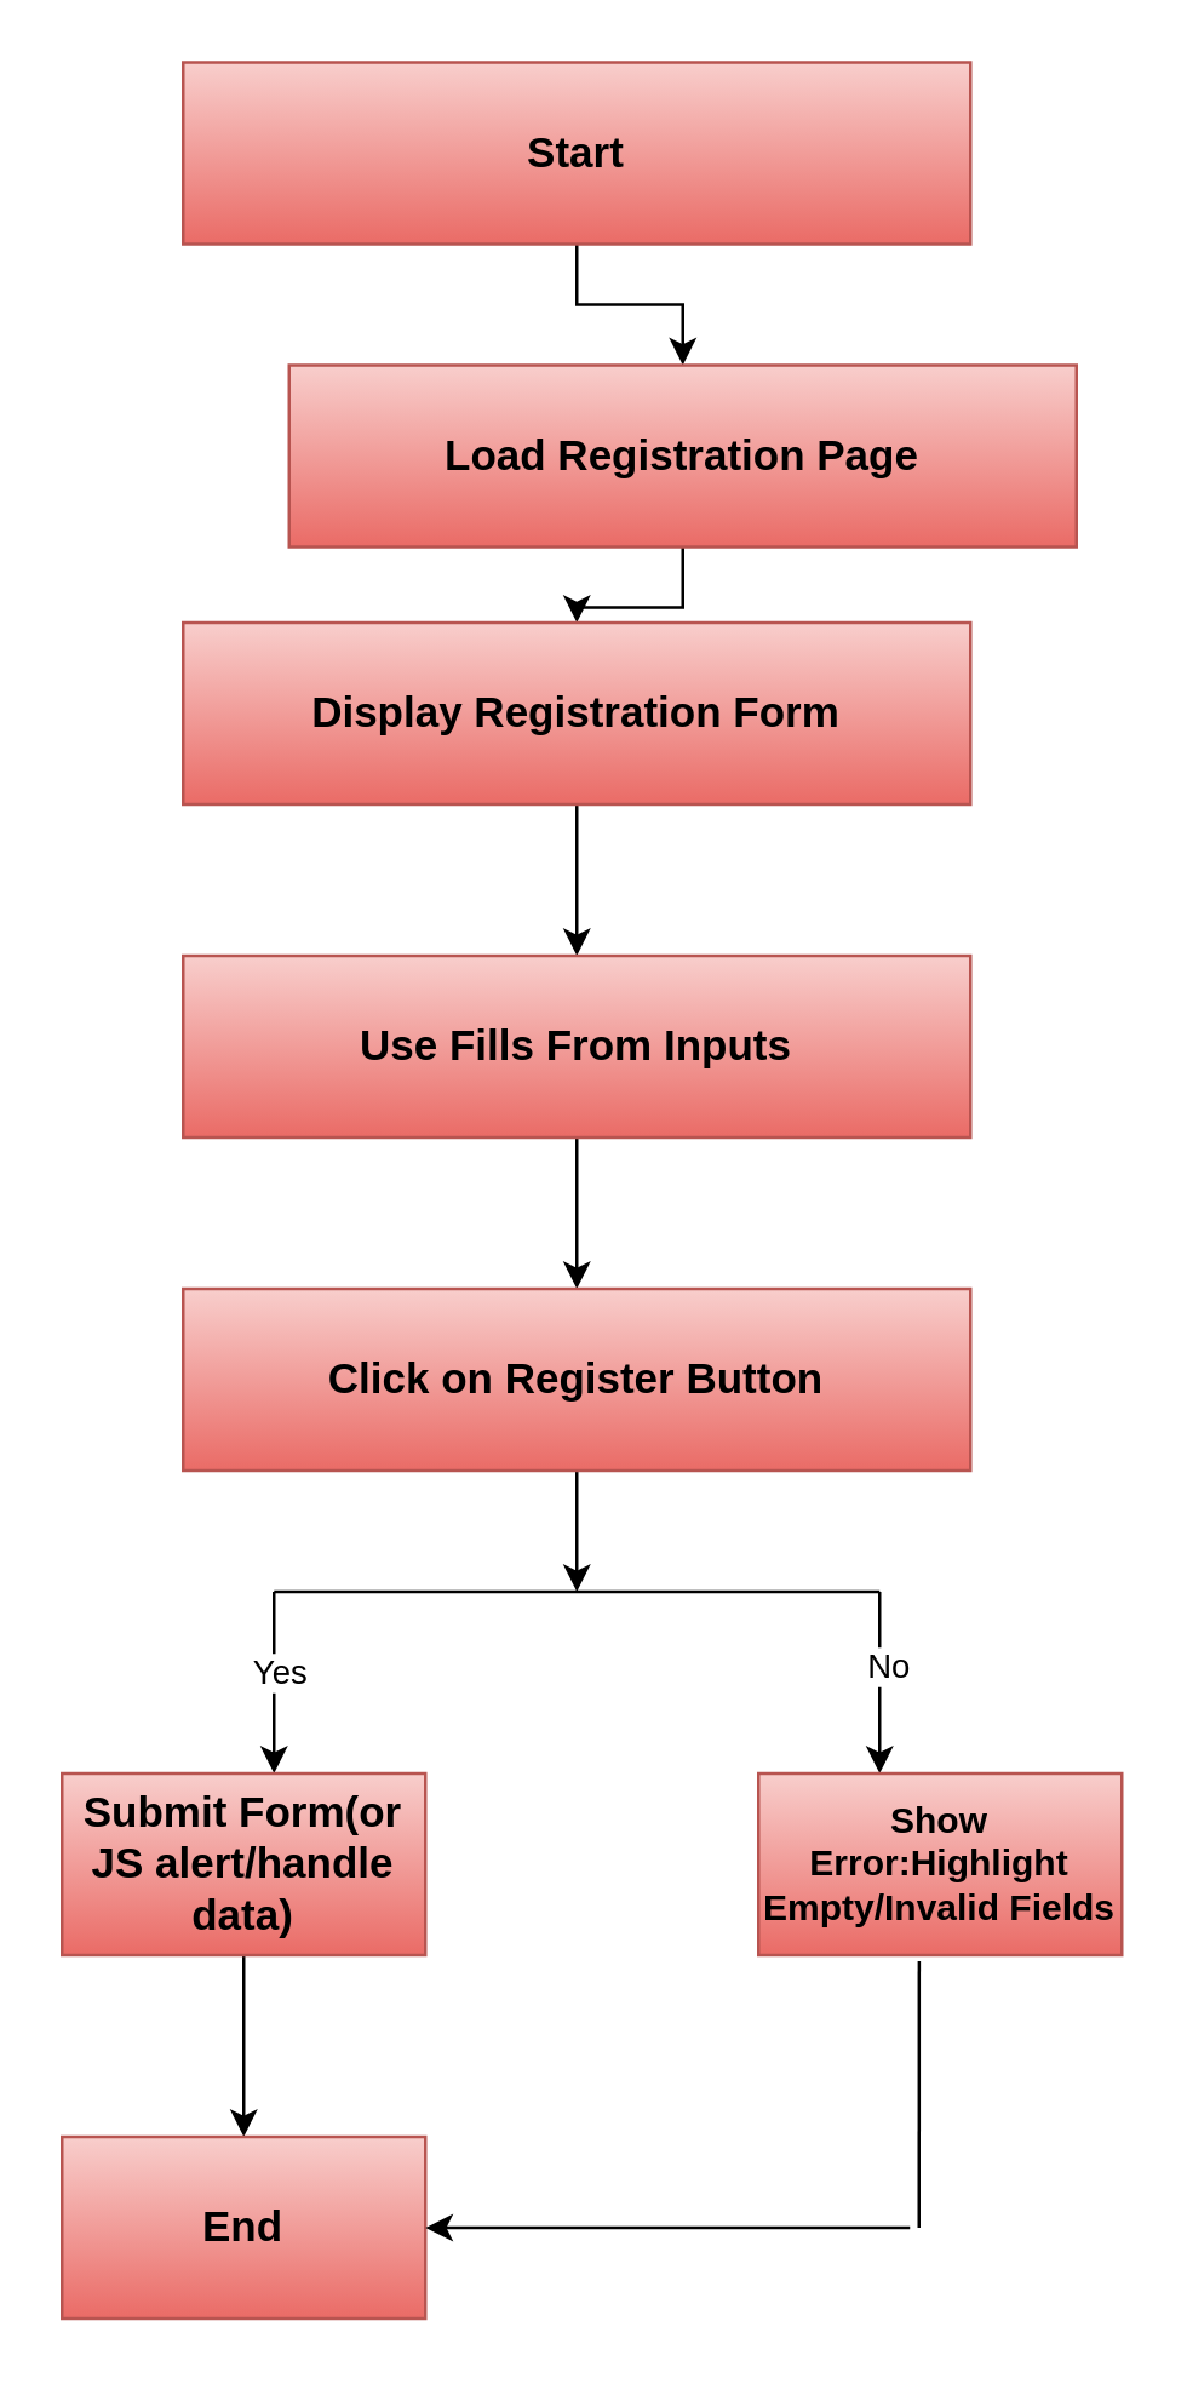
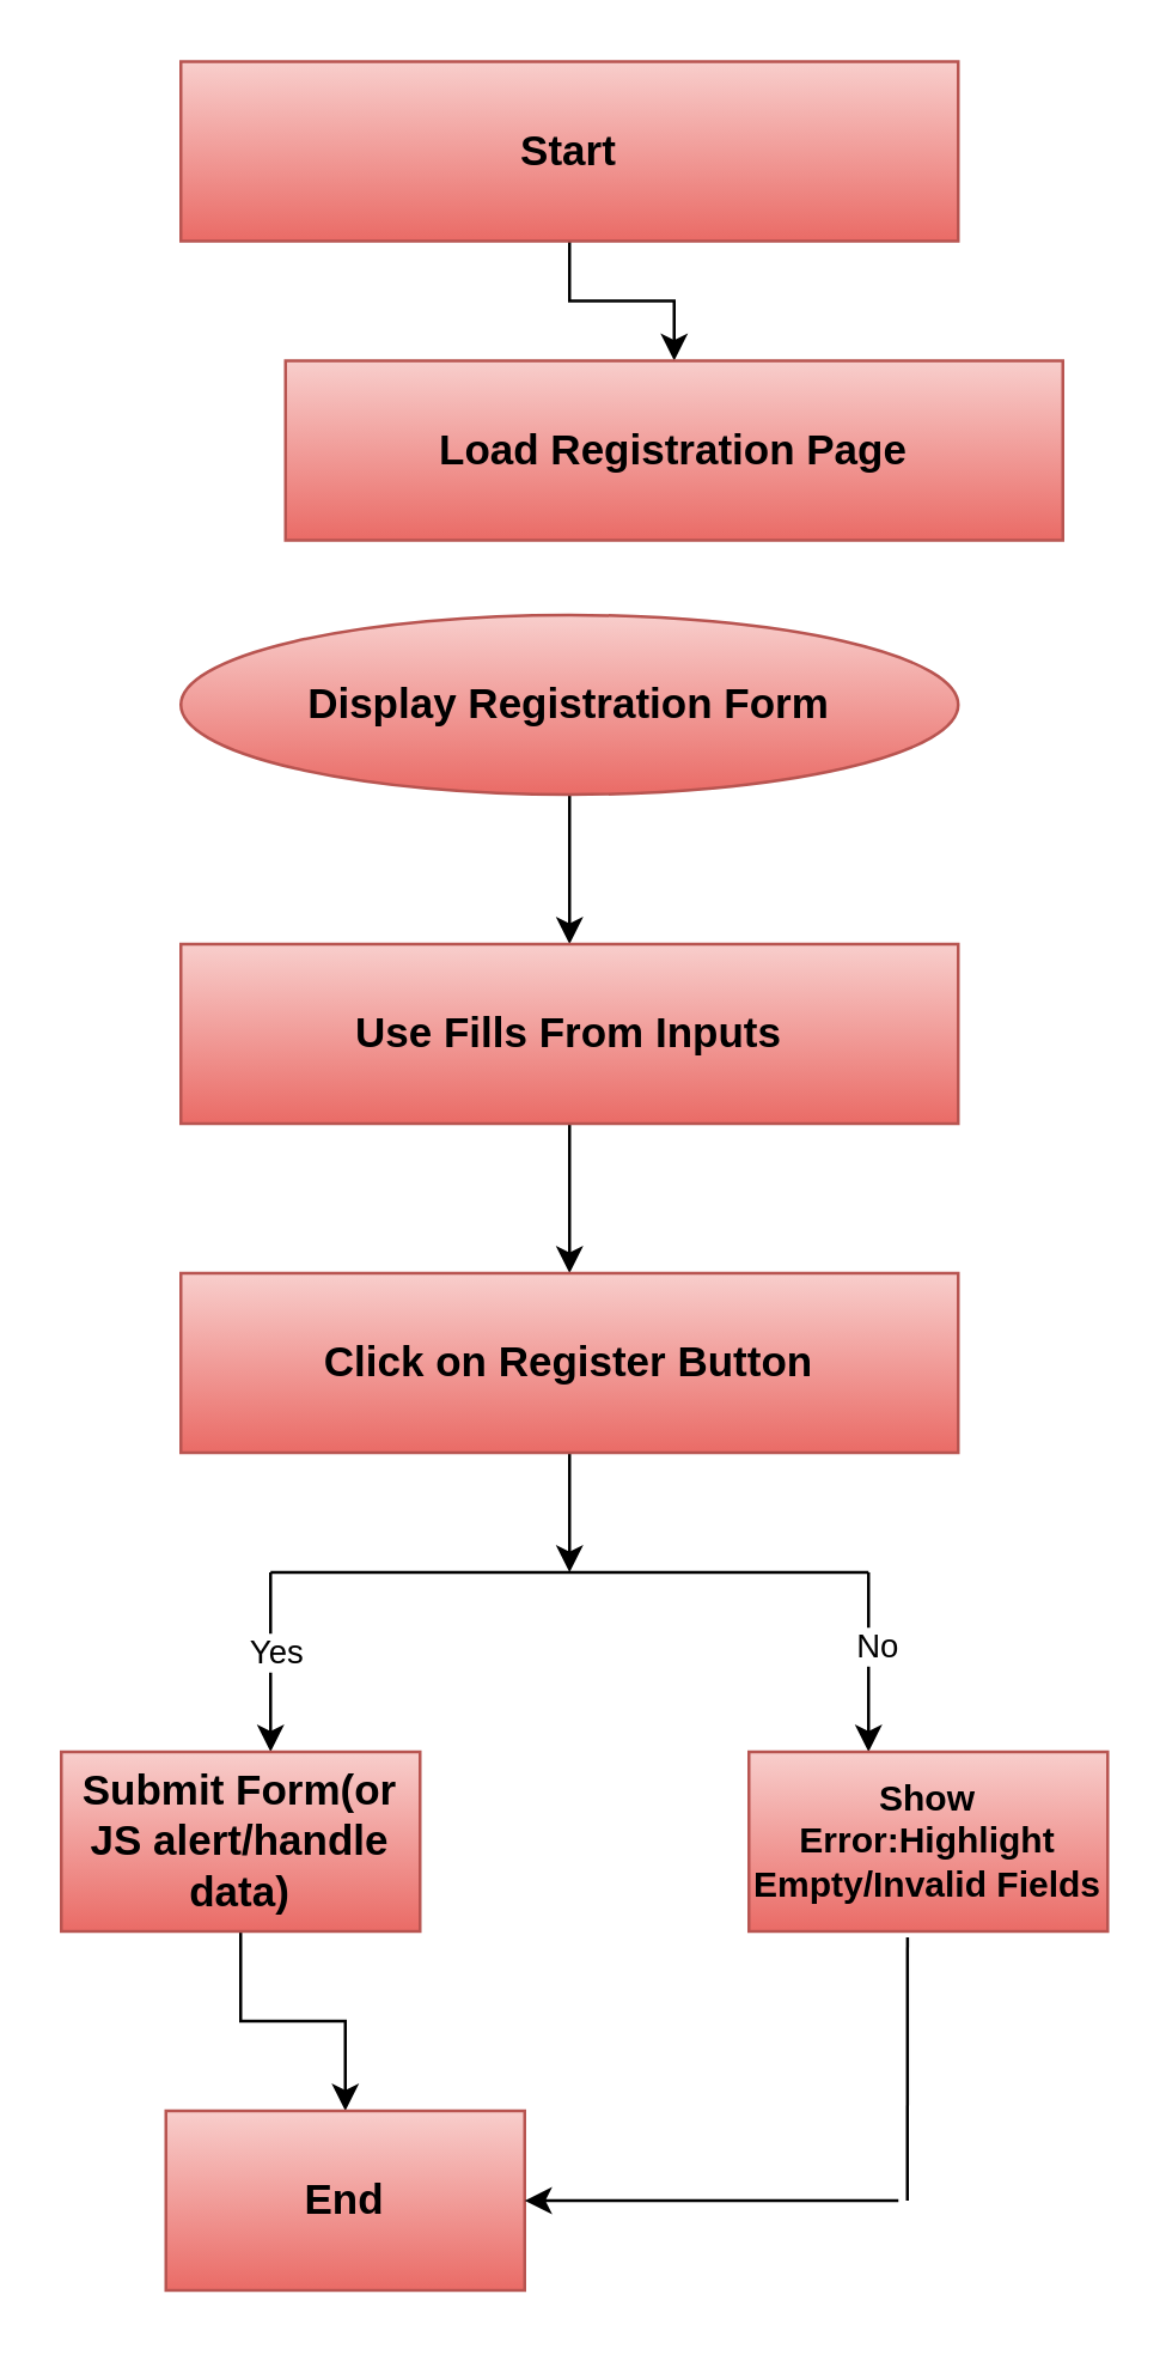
- <mxCell id="4" style="edgeStyle=orthogonalEdgeStyle;rounded=0;orthogonalLoop=1;jettySize=auto;html=1;exitX=0.5;exitY=1;exitDx=0;exitDy=0;entryX=0.5;entryY=0;entryDx=0;entryDy=0;" edge="1" parent="1" source="5" target="7"><mxGeometry relative="1" as="geometry" /></mxCell>
- <mxCell id="7" value="&lt;b&gt;&lt;font style=&quot;font-size: 14px;&quot;&gt;Display Registration Form&lt;/font&gt;&lt;/b&gt;" style="rounded=0;whiteSpace=wrap;html=1;fillColor=#f8cecc;gradientColor=#ea6b66;strokeColor=#b85450;" vertex="1" parent="1"><mxGeometry x="60" y="205" width="260" height="60" as="geometry" /></mxCell>
+ <mxCell id="7" value="&lt;b&gt;&lt;font style=&quot;font-size: 14px;&quot;&gt;Display Registration Form&lt;/font&gt;&lt;/b&gt;" style="ellipse;whiteSpace=wrap;html=1;fillColor=#f8cecc;gradientColor=#ea6b66;strokeColor=#b85450;" vertex="1" parent="1"><mxGeometry x="60" y="205" width="260" height="60" as="geometry" /></mxCell>
- <mxCell id="20" value="&lt;b&gt;&lt;font style=&quot;font-size: 14px;&quot;&gt;End&lt;/font&gt;&lt;/b&gt;" style="rounded=0;whiteSpace=wrap;html=1;fillColor=#f8cecc;gradientColor=#ea6b66;strokeColor=#b85450;" vertex="1" parent="1"><mxGeometry x="20" y="705" width="120" height="60" as="geometry" /></mxCell>
+ <mxCell id="20" value="&lt;b&gt;&lt;font style=&quot;font-size: 14px;&quot;&gt;End&lt;/font&gt;&lt;/b&gt;" style="rounded=0;whiteSpace=wrap;html=1;fillColor=#f8cecc;gradientColor=#ea6b66;strokeColor=#b85450;" vertex="1" parent="1"><mxGeometry x="55" y="705" width="120" height="60" as="geometry" /></mxCell>
